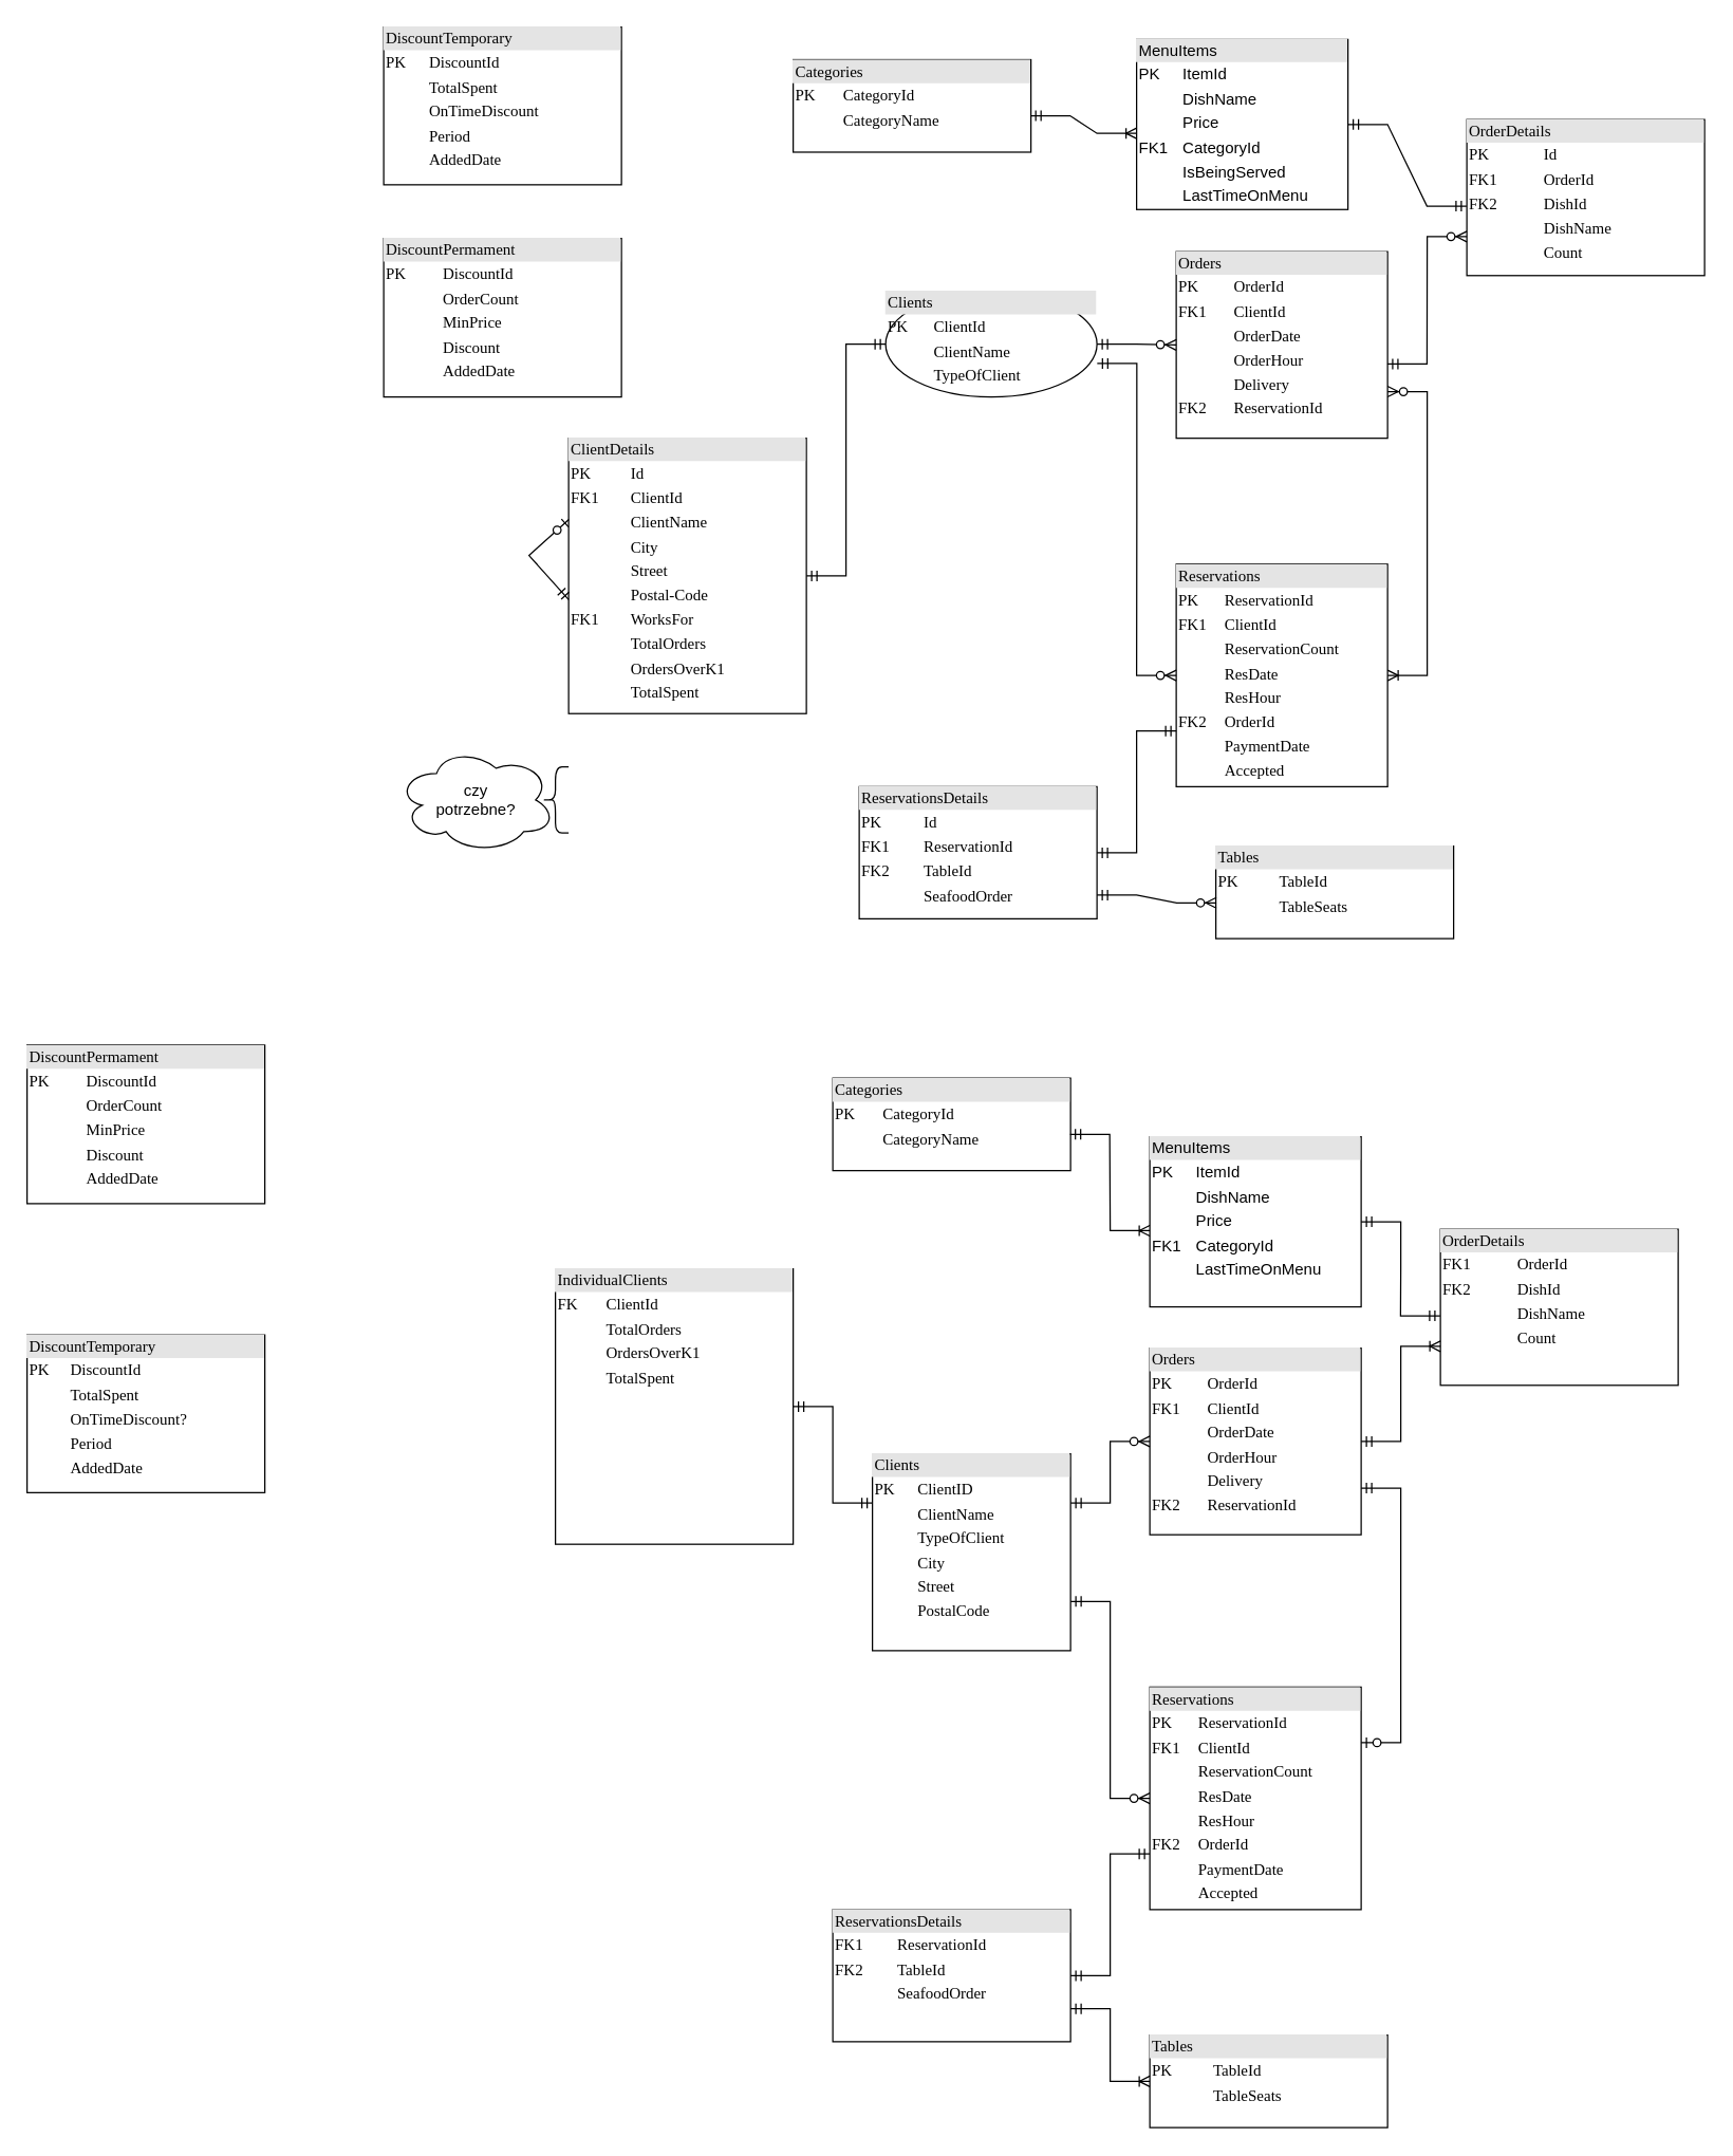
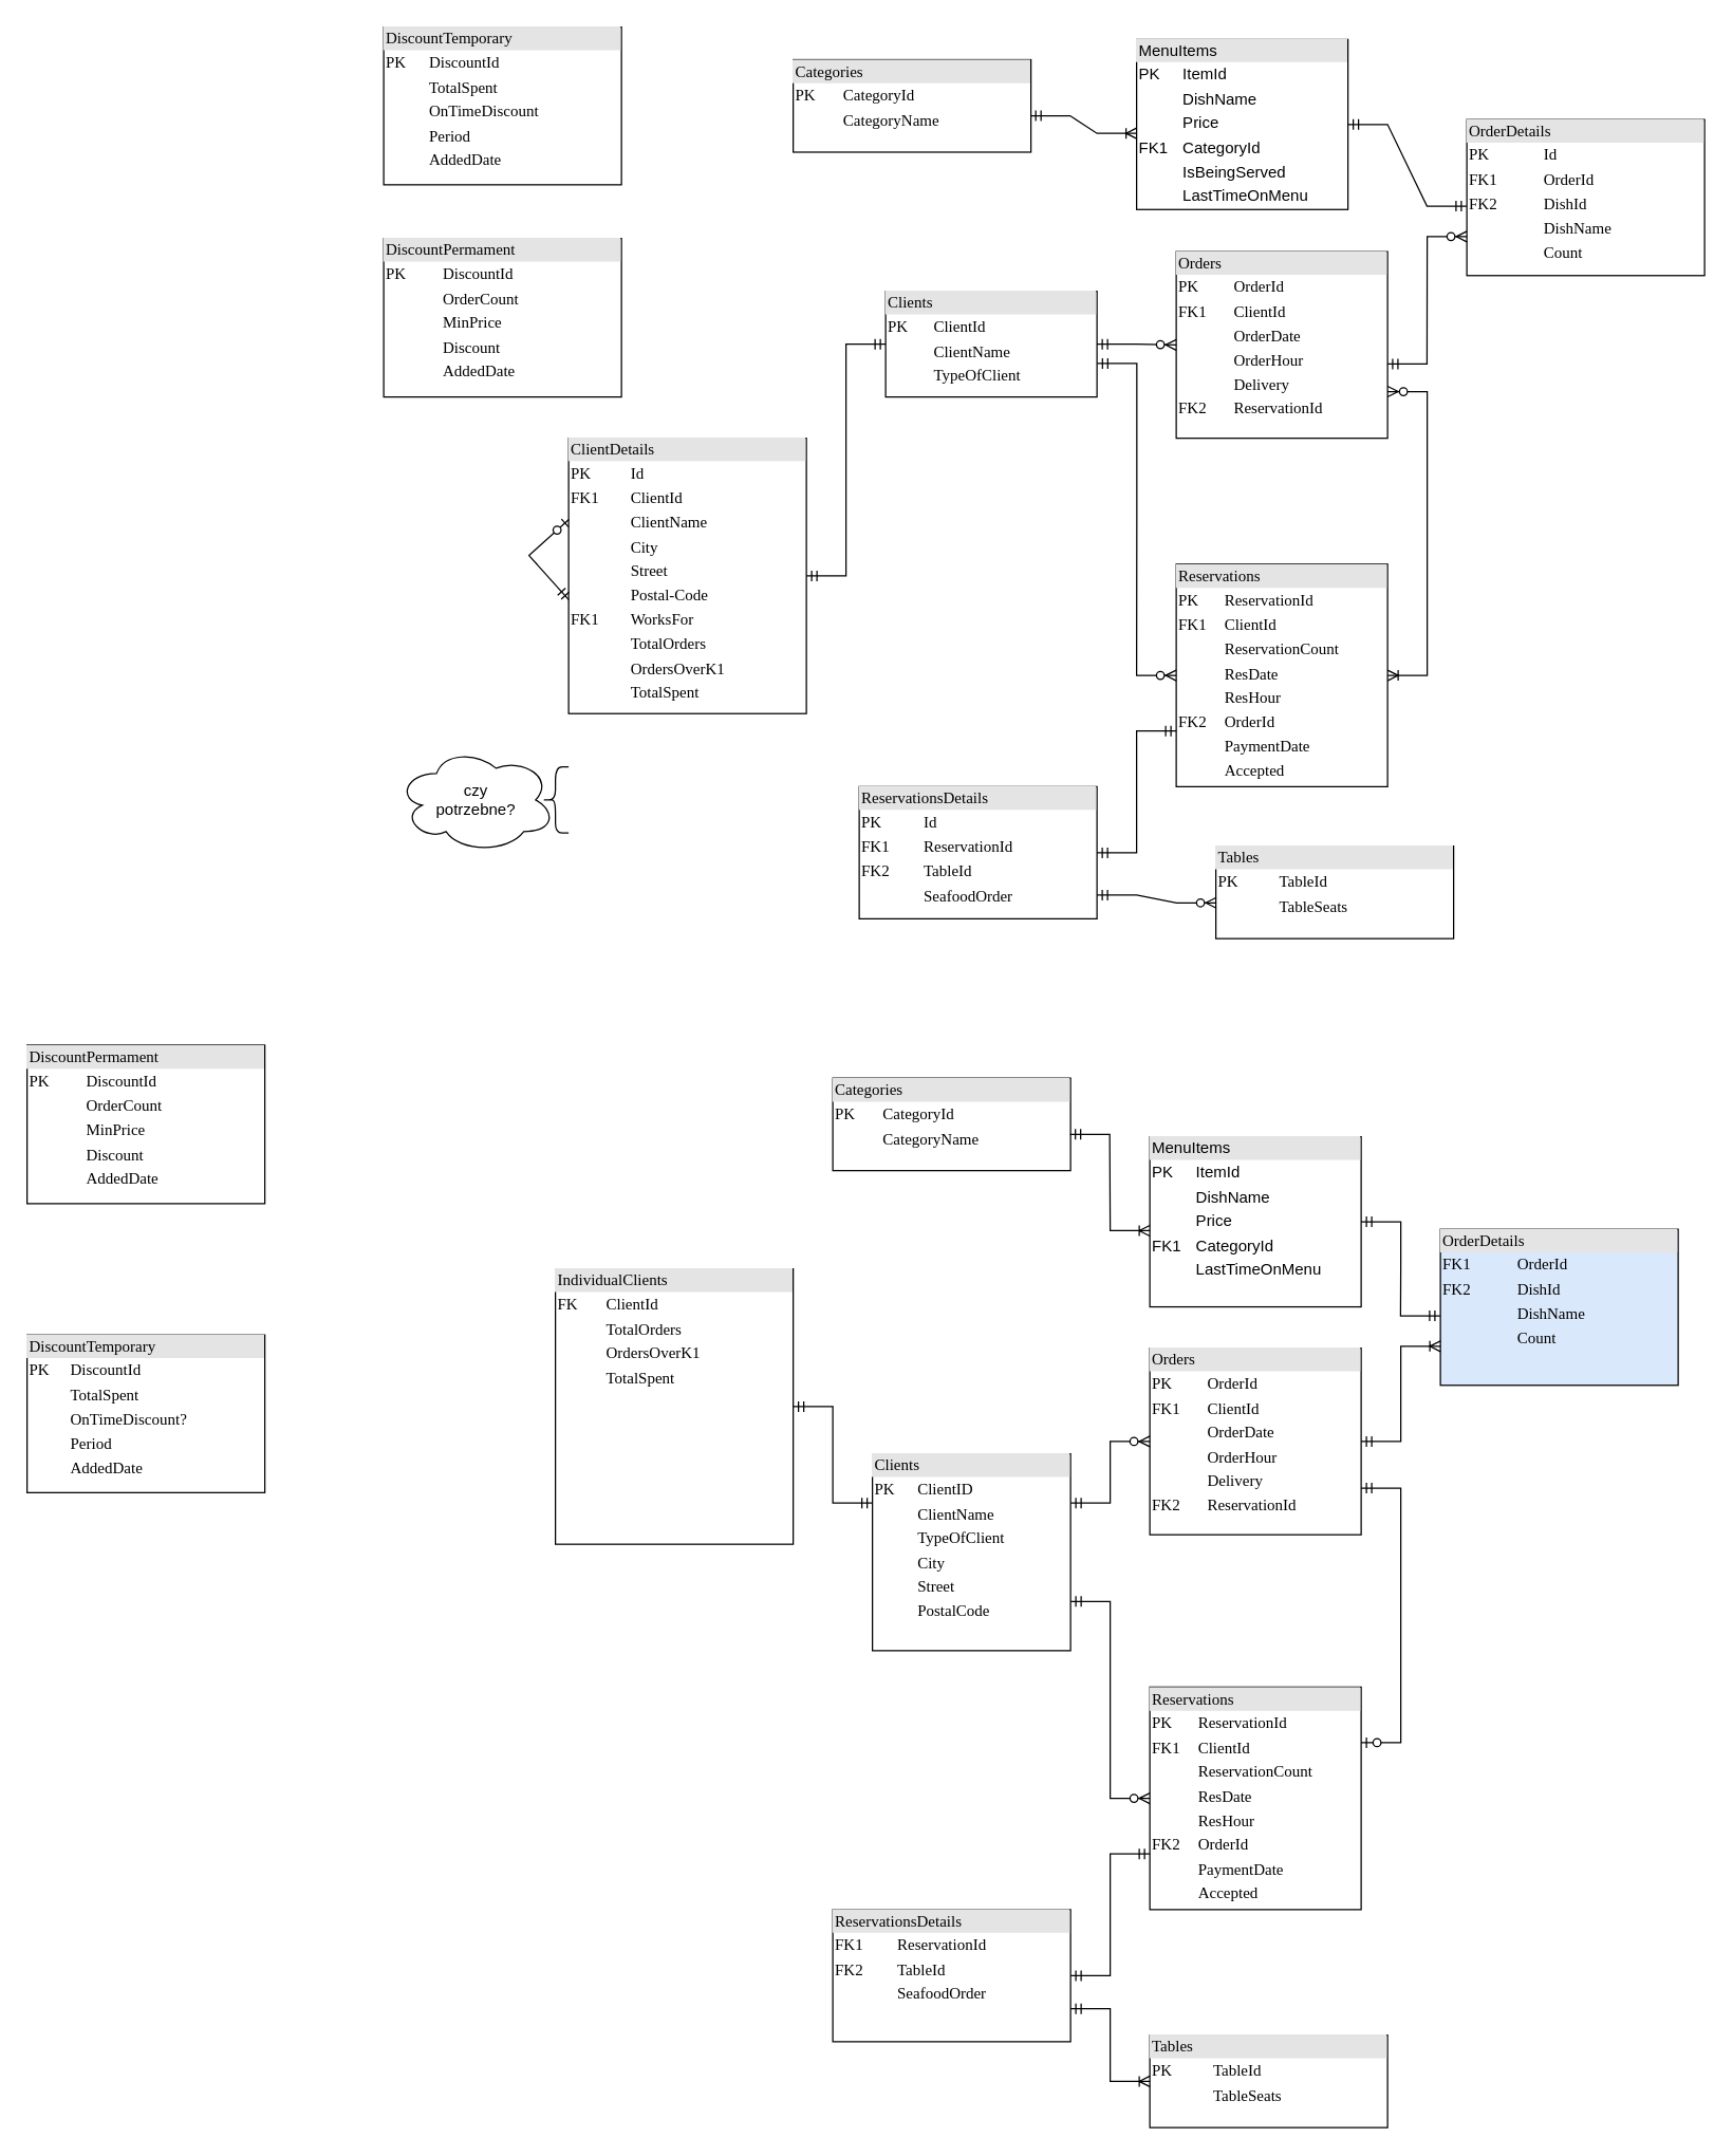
- <mxCell id="3" value="&lt;div style=&quot;box-sizing: border-box ; width: 100% ; background: #e4e4e4 ; padding: 2px&quot;&gt;Clients&lt;/div&gt;&lt;table style=&quot;width: 100% ; font-size: 1em&quot; cellspacing=&quot;0&quot; cellpadding=&quot;2&quot;&gt;&lt;tbody&gt;&lt;tr&gt;&lt;td&gt;PK&lt;br&gt;&lt;/td&gt;&lt;td&gt;ClientId&lt;/td&gt;&lt;/tr&gt;&lt;tr&gt;&lt;td&gt;&lt;br&gt;&lt;/td&gt;&lt;td&gt;ClientName&lt;/td&gt;&lt;/tr&gt;&lt;tr&gt;&lt;td&gt;&lt;/td&gt;&lt;td&gt;TypeOfClient&lt;br&gt;&lt;/td&gt;&lt;/tr&gt;&lt;/tbody&gt;&lt;/table&gt;" style="ellipse;verticalAlign=top;align=left;overflow=fill;html=1;shadow=0;comic=0;labelBackgroundColor=none;strokeWidth=1;fontFamily=Verdana;fontSize=12;" parent="1" vertex="1"><mxGeometry x="670" y="220" width="160" height="80" as="geometry" /></mxCell>
+ <mxCell id="3" value="&lt;div style=&quot;box-sizing: border-box ; width: 100% ; background: #e4e4e4 ; padding: 2px&quot;&gt;Clients&lt;/div&gt;&lt;table style=&quot;width: 100% ; font-size: 1em&quot; cellspacing=&quot;0&quot; cellpadding=&quot;2&quot;&gt;&lt;tbody&gt;&lt;tr&gt;&lt;td&gt;PK&lt;br&gt;&lt;/td&gt;&lt;td&gt;ClientId&lt;/td&gt;&lt;/tr&gt;&lt;tr&gt;&lt;td&gt;&lt;br&gt;&lt;/td&gt;&lt;td&gt;ClientName&lt;/td&gt;&lt;/tr&gt;&lt;tr&gt;&lt;td&gt;&lt;/td&gt;&lt;td&gt;TypeOfClient&lt;br&gt;&lt;/td&gt;&lt;/tr&gt;&lt;/tbody&gt;&lt;/table&gt;" style="verticalAlign=top;align=left;overflow=fill;html=1;rounded=0;shadow=0;comic=0;labelBackgroundColor=none;strokeWidth=1;fontFamily=Verdana;fontSize=12" parent="1" vertex="1"><mxGeometry x="670" y="220" width="160" height="80" as="geometry" /></mxCell>
- <mxCell id="29" value="&lt;div style=&quot;box-sizing: border-box ; width: 100% ; background: #e4e4e4 ; padding: 2px&quot;&gt;OrderDetails&lt;/div&gt;&lt;table style=&quot;width: 100% ; font-size: 1em&quot; cellspacing=&quot;0&quot; cellpadding=&quot;2&quot;&gt;&lt;tbody&gt;&lt;tr&gt;&lt;td&gt;FK1&lt;br&gt;&lt;/td&gt;&lt;td&gt;OrderId&lt;br&gt;&lt;/td&gt;&lt;/tr&gt;&lt;tr&gt;&lt;td&gt;FK2&lt;br&gt;&lt;/td&gt;&lt;td&gt;DishId&lt;/td&gt;&lt;/tr&gt;&lt;tr&gt;&lt;td&gt;&lt;br&gt;&lt;/td&gt;&lt;td&gt;DishName&lt;br&gt;&lt;/td&gt;&lt;/tr&gt;&lt;tr&gt;&lt;td&gt;&lt;/td&gt;&lt;td&gt;Count&lt;/td&gt;&lt;/tr&gt;&lt;tr&gt;&lt;td&gt;&lt;br&gt;&lt;/td&gt;&lt;td&gt;&lt;br&gt;&lt;/td&gt;&lt;/tr&gt;&lt;/tbody&gt;&lt;/table&gt;" style="verticalAlign=top;align=left;overflow=fill;html=1;rounded=0;shadow=0;comic=0;labelBackgroundColor=none;strokeWidth=1;fontFamily=Verdana;fontSize=12" vertex="1" parent="1"><mxGeometry x="1090" y="930" width="180" height="118.12" as="geometry" /></mxCell>
+ <mxCell id="29" value="&lt;div style=&quot;box-sizing: border-box ; width: 100% ; background: #e4e4e4 ; padding: 2px&quot;&gt;OrderDetails&lt;/div&gt;&lt;table style=&quot;width: 100% ; font-size: 1em&quot; cellspacing=&quot;0&quot; cellpadding=&quot;2&quot;&gt;&lt;tbody&gt;&lt;tr&gt;&lt;td&gt;FK1&lt;br&gt;&lt;/td&gt;&lt;td&gt;OrderId&lt;br&gt;&lt;/td&gt;&lt;/tr&gt;&lt;tr&gt;&lt;td&gt;FK2&lt;br&gt;&lt;/td&gt;&lt;td&gt;DishId&lt;/td&gt;&lt;/tr&gt;&lt;tr&gt;&lt;td&gt;&lt;br&gt;&lt;/td&gt;&lt;td&gt;DishName&lt;br&gt;&lt;/td&gt;&lt;/tr&gt;&lt;tr&gt;&lt;td&gt;&lt;/td&gt;&lt;td&gt;Count&lt;/td&gt;&lt;/tr&gt;&lt;tr&gt;&lt;td&gt;&lt;br&gt;&lt;/td&gt;&lt;td&gt;&lt;br&gt;&lt;/td&gt;&lt;/tr&gt;&lt;/tbody&gt;&lt;/table&gt;" style="verticalAlign=top;align=left;overflow=fill;html=1;rounded=0;shadow=0;comic=0;labelBackgroundColor=none;strokeWidth=1;fontFamily=Verdana;fontSize=12;fillColor=#dae8fc;" vertex="1" parent="1"><mxGeometry x="1090" y="930" width="180" height="118.12" as="geometry" /></mxCell>
